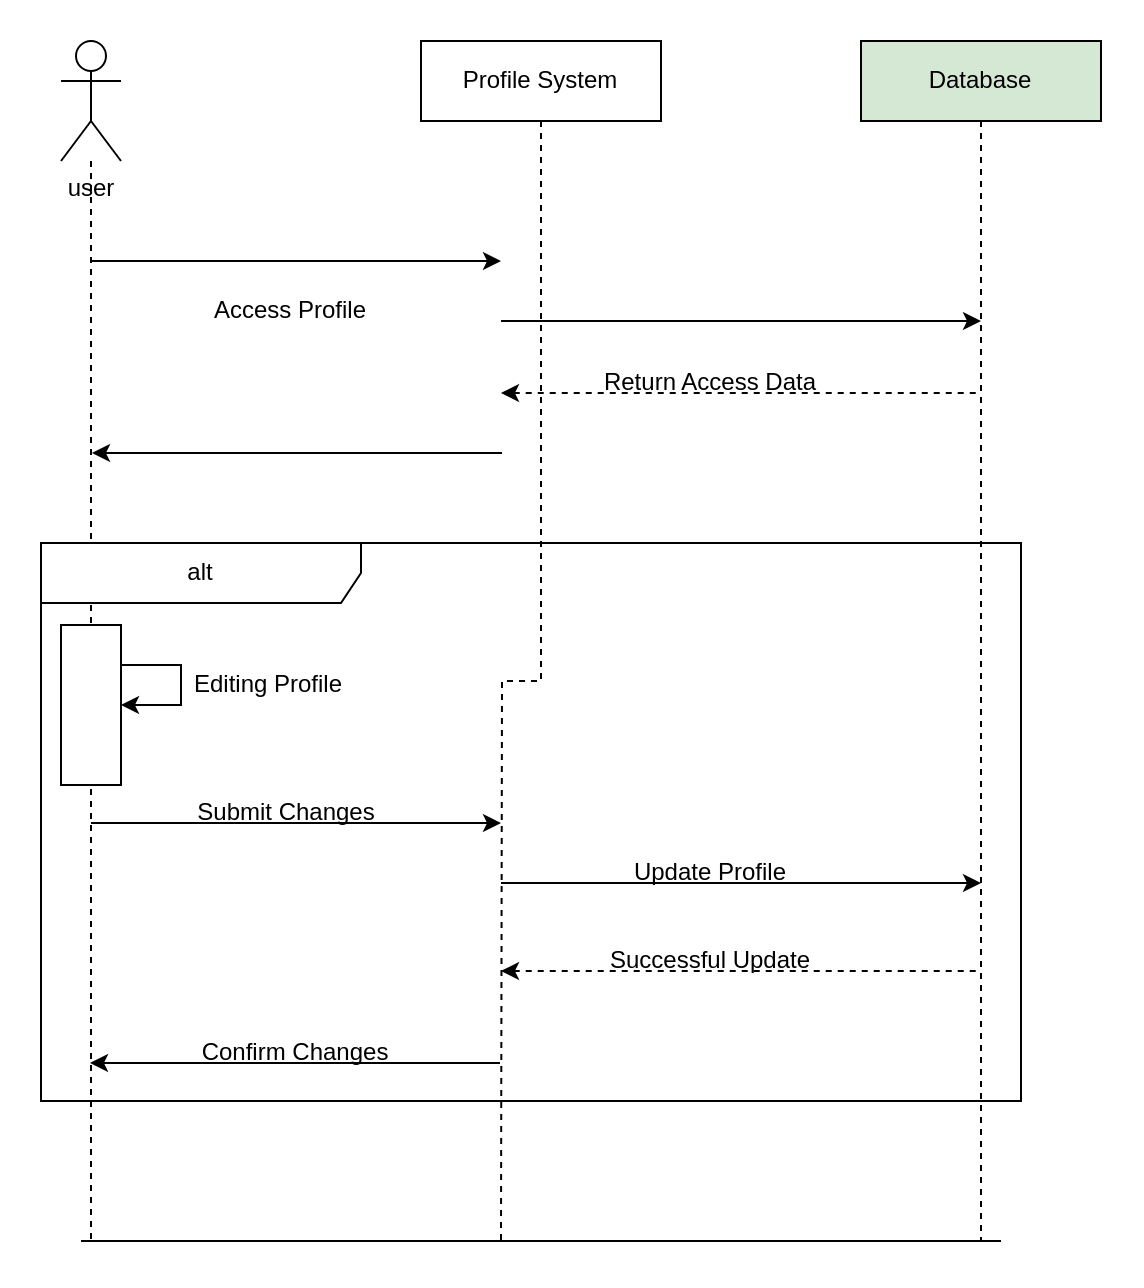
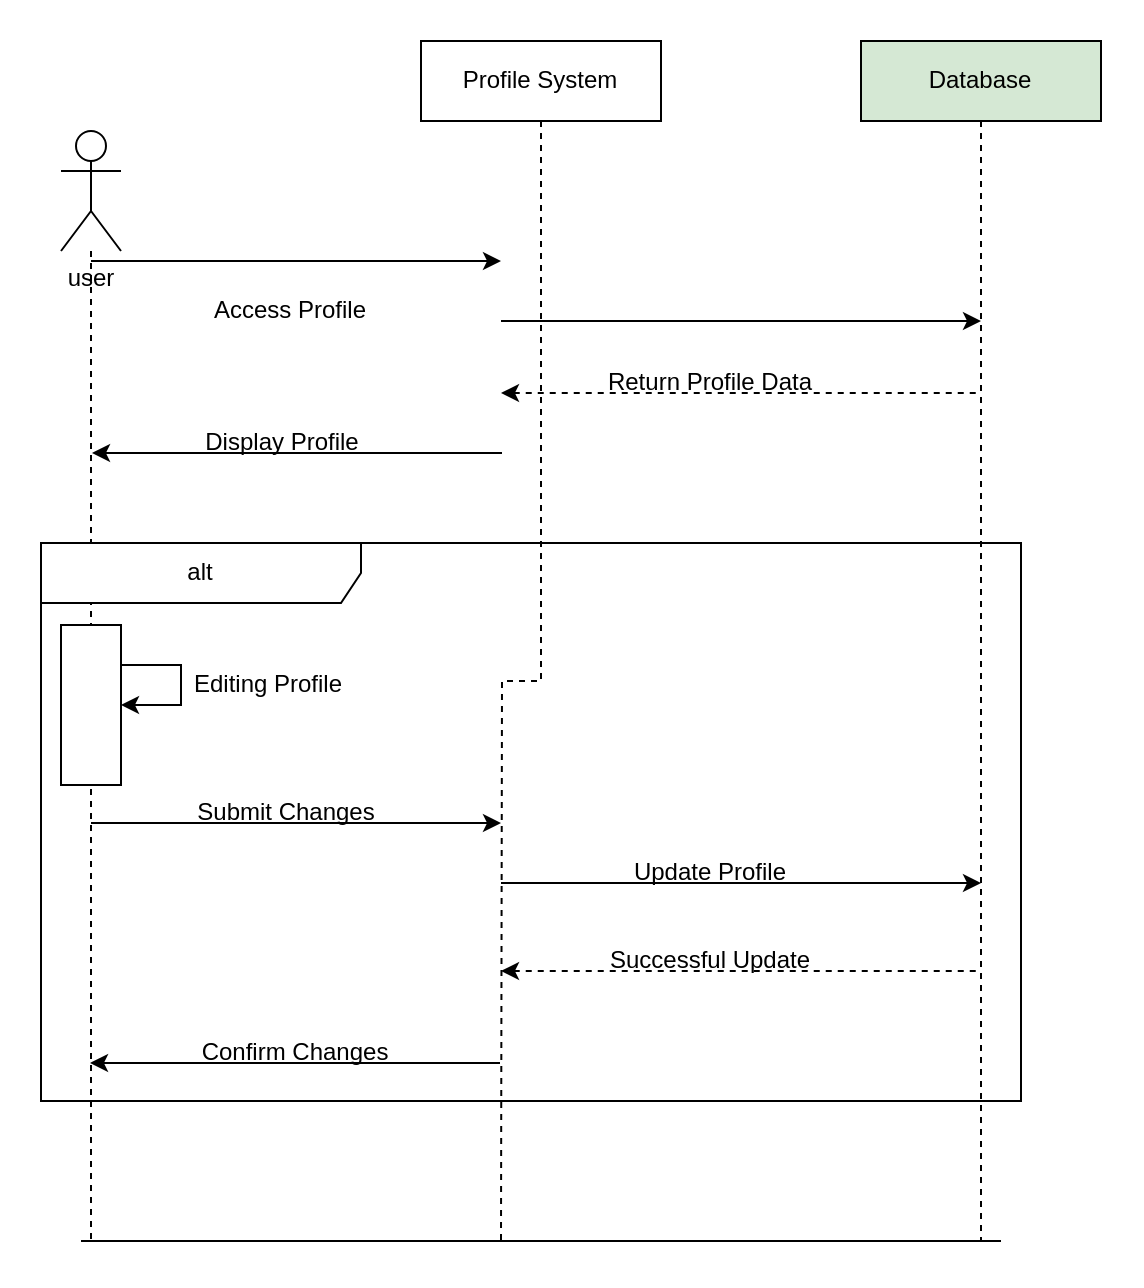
- <mxCell id="3" value="user" style="shape=umlActor;verticalLabelPosition=bottom;verticalAlign=top;html=1;outlineConnect=0;" vertex="1" parent="1"><mxGeometry x="30" y="20" width="30" height="60" as="geometry" /></mxCell>
+ <mxCell id="3" value="user" style="shape=umlActor;verticalLabelPosition=bottom;verticalAlign=top;html=1;outlineConnect=0;" vertex="1" parent="1"><mxGeometry x="30" y="65" width="30" height="60" as="geometry" /></mxCell>
- <mxCell id="11" value="Return Access Data" style="text;html=1;strokeColor=none;fillColor=none;align=center;verticalAlign=middle;whiteSpace=wrap;rounded=0;" vertex="1" parent="1"><mxGeometry x="300" y="176" width="110" height="30" as="geometry" /></mxCell>
+ <mxCell id="11" value="Return Profile Data" style="text;html=1;strokeColor=none;fillColor=none;align=center;verticalAlign=middle;whiteSpace=wrap;rounded=0;" vertex="1" parent="1"><mxGeometry x="300" y="176" width="110" height="30" as="geometry" /></mxCell>
+ <mxCell id="14" value="Display Profile" style="text;html=1;strokeColor=none;fillColor=none;align=center;verticalAlign=middle;whiteSpace=wrap;rounded=0;" vertex="1" parent="1"><mxGeometry x="100.5" y="206" width="80" height="30" as="geometry" /></mxCell>
